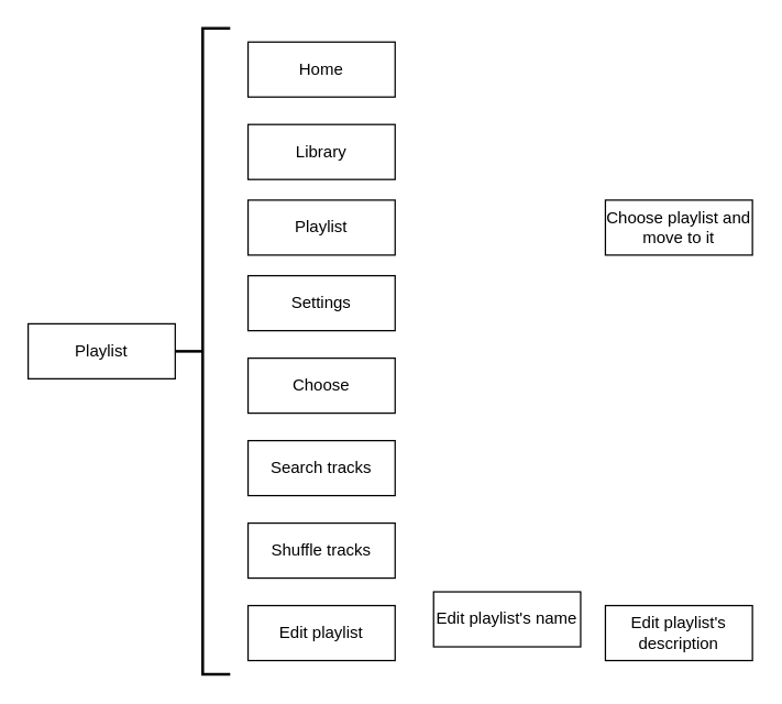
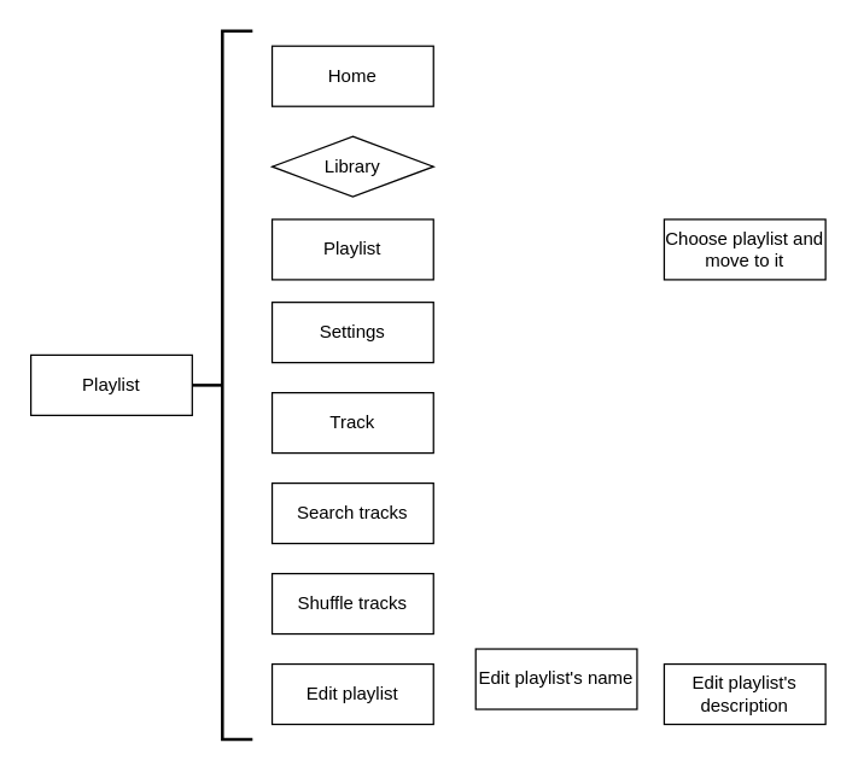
- <mxCell id="4" value="Library" style="rounded=0;whiteSpace=wrap;html=1;" vertex="1" parent="1"><mxGeometry x="180" y="90" width="107" height="40" as="geometry" /></mxCell>
+ <mxCell id="4" value="Library" style="rhombus;whiteSpace=wrap;html=1;" vertex="1" parent="1"><mxGeometry x="180" y="90" width="107" height="40" as="geometry" /></mxCell>
- <mxCell id="8" value="Choose" style="rounded=0;whiteSpace=wrap;html=1;" vertex="1" parent="1"><mxGeometry x="180" y="260" width="107" height="40" as="geometry" /></mxCell>
+ <mxCell id="8" value="Track" style="rounded=0;whiteSpace=wrap;html=1;" vertex="1" parent="1"><mxGeometry x="180" y="260" width="107" height="40" as="geometry" /></mxCell>
